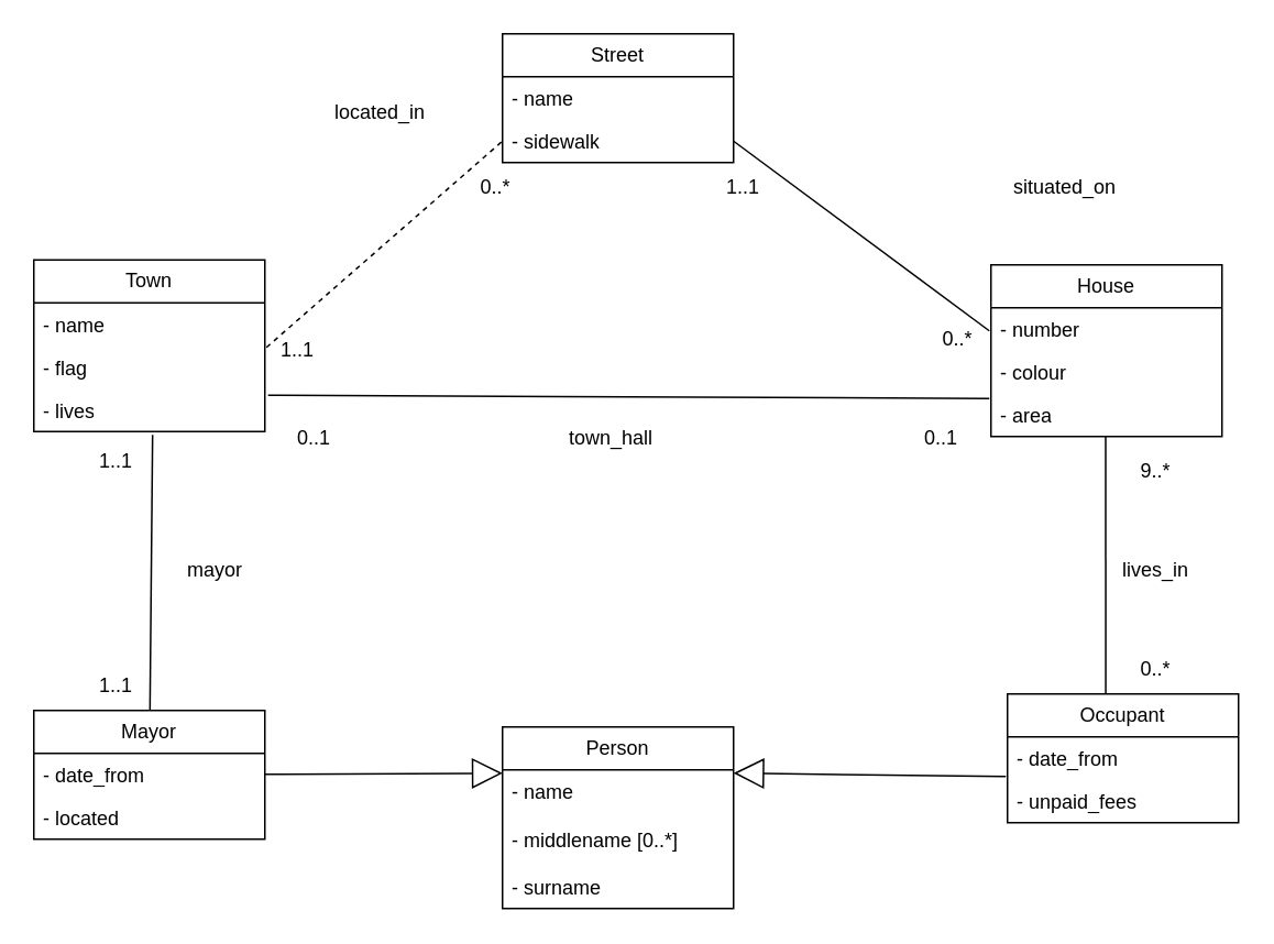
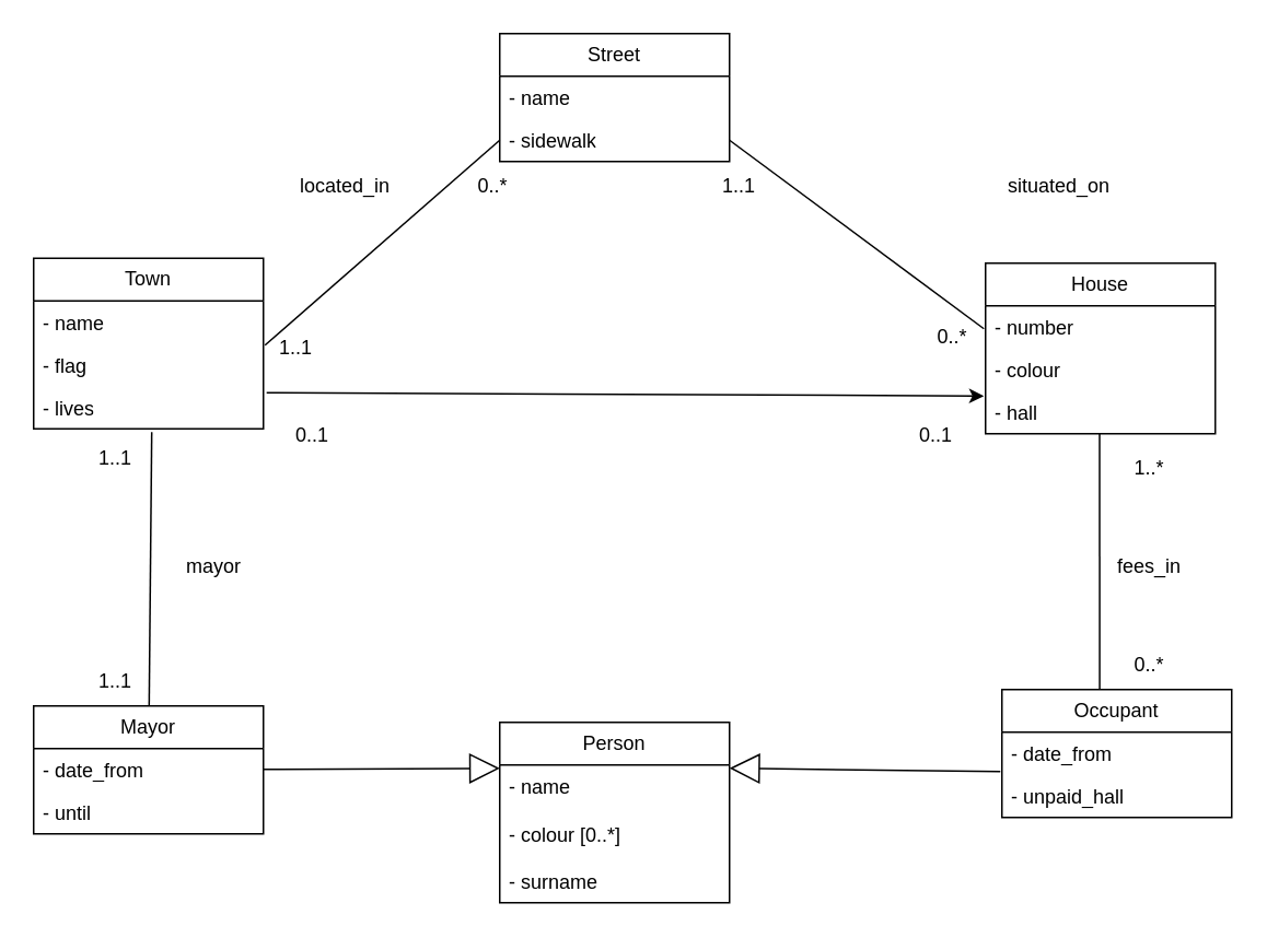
- <mxCell id="35" value="located_in" style="text;html=1;strokeColor=none;fillColor=none;align=center;verticalAlign=middle;whiteSpace=wrap;rounded=0;" parent="1" vertex="1"><mxGeometry x="200" y="53" width="60" height="30" as="geometry" /></mxCell>
+ <mxCell id="35" value="located_in" style="text;html=1;strokeColor=none;fillColor=none;align=center;verticalAlign=middle;whiteSpace=wrap;rounded=0;" parent="1" vertex="1"><mxGeometry x="180" y="98" width="60" height="30" as="geometry" /></mxCell>
- <mxCell id="22" value="" style="endArrow=none;html=1;rounded=0;entryX=0;entryY=0.5;entryDx=0;entryDy=0;exitX=1.007;exitY=0.038;exitDx=0;exitDy=0;exitPerimeter=0;dashed=1;" parent="1" source="11" target="4" edge="1"><mxGeometry width="50" height="50" relative="1" as="geometry"><mxPoint x="160" y="260" as="sourcePoint" /><mxPoint x="210" y="210" as="targetPoint" /></mxGeometry></mxCell>
+ <mxCell id="22" value="" style="endArrow=none;html=1;rounded=0;entryX=0;entryY=0.5;entryDx=0;entryDy=0;exitX=1.007;exitY=0.038;exitDx=0;exitDy=0;exitPerimeter=0;" parent="1" source="11" target="4" edge="1"><mxGeometry width="50" height="50" relative="1" as="geometry"><mxPoint x="160" y="260" as="sourcePoint" /><mxPoint x="210" y="210" as="targetPoint" /></mxGeometry></mxCell>
- <mxCell id="37" value="" style="endArrow=none;html=1;rounded=0;exitX=1.014;exitY=0.154;exitDx=0;exitDy=0;exitPerimeter=0;entryX=-0.007;entryY=1.115;entryDx=0;entryDy=0;entryPerimeter=0;" parent="1" source="12" target="7" edge="1"><mxGeometry width="50" height="50" relative="1" as="geometry"><mxPoint x="390" y="260" as="sourcePoint" /><mxPoint x="440" y="210" as="targetPoint" /></mxGeometry></mxCell>
+ <mxCell id="37" value="" style="endArrow=classic;html=1;rounded=0;exitX=1.014;exitY=0.154;exitDx=0;exitDy=0;exitPerimeter=0;entryX=-0.007;entryY=1.115;entryDx=0;entryDy=0;entryPerimeter=0;" parent="1" source="12" target="7" edge="1"><mxGeometry width="50" height="50" relative="1" as="geometry"><mxPoint x="390" y="260" as="sourcePoint" /><mxPoint x="440" y="210" as="targetPoint" /></mxGeometry></mxCell>
- <mxCell id="8" value="- area" style="text;strokeColor=none;fillColor=none;align=left;verticalAlign=top;spacingLeft=4;spacingRight=4;overflow=hidden;rotatable=0;points=[[0,0.5],[1,0.5]];portConstraint=eastwest;whiteSpace=wrap;html=1;" parent="5" vertex="1"><mxGeometry y="78" width="140" height="26" as="geometry" /></mxCell>
+ <mxCell id="8" value="- hall" style="text;strokeColor=none;fillColor=none;align=left;verticalAlign=top;spacingLeft=4;spacingRight=4;overflow=hidden;rotatable=0;points=[[0,0.5],[1,0.5]];portConstraint=eastwest;whiteSpace=wrap;html=1;" parent="5" vertex="1"><mxGeometry y="78" width="140" height="26" as="geometry" /></mxCell>
- <mxCell id="38" value="town_hall" style="text;html=1;strokeColor=none;fillColor=none;align=center;verticalAlign=middle;whiteSpace=wrap;rounded=0;" parent="1" vertex="1"><mxGeometry x="340" y="250" width="60" height="30" as="geometry" /></mxCell>
- <mxCell id="31" value="9..*" style="text;html=1;strokeColor=none;fillColor=none;align=center;verticalAlign=middle;whiteSpace=wrap;rounded=0;" parent="1" vertex="1"><mxGeometry x="670" y="270" width="60" height="30" as="geometry" /></mxCell>
+ <mxCell id="31" value="1..*" style="text;html=1;strokeColor=none;fillColor=none;align=center;verticalAlign=middle;whiteSpace=wrap;rounded=0;" parent="1" vertex="1"><mxGeometry x="670" y="270" width="60" height="30" as="geometry" /></mxCell>
- <mxCell id="33" value="lives_in" style="text;html=1;strokeColor=none;fillColor=none;align=center;verticalAlign=middle;whiteSpace=wrap;rounded=0;" parent="1" vertex="1"><mxGeometry x="670" y="330" width="60" height="30" as="geometry" /></mxCell>
+ <mxCell id="33" value="fees_in" style="text;html=1;strokeColor=none;fillColor=none;align=center;verticalAlign=middle;whiteSpace=wrap;rounded=0;" parent="1" vertex="1"><mxGeometry x="670" y="330" width="60" height="30" as="geometry" /></mxCell>
- <mxCell id="20" value="- unpaid_fees" style="text;strokeColor=none;fillColor=none;align=left;verticalAlign=top;spacingLeft=4;spacingRight=4;overflow=hidden;rotatable=0;points=[[0,0.5],[1,0.5]];portConstraint=eastwest;whiteSpace=wrap;html=1;" parent="18" vertex="1"><mxGeometry y="52" width="140" height="26" as="geometry" /></mxCell>
+ <mxCell id="20" value="- unpaid_hall" style="text;strokeColor=none;fillColor=none;align=left;verticalAlign=top;spacingLeft=4;spacingRight=4;overflow=hidden;rotatable=0;points=[[0,0.5],[1,0.5]];portConstraint=eastwest;whiteSpace=wrap;html=1;" parent="18" vertex="1"><mxGeometry y="52" width="140" height="26" as="geometry" /></mxCell>
- <mxCell id="17" value="- name&lt;br&gt;&lt;br&gt;- middlename [0..*]&lt;br&gt;&lt;br&gt;- surname" style="text;strokeColor=none;fillColor=none;align=left;verticalAlign=top;spacingLeft=4;spacingRight=4;overflow=hidden;rotatable=0;points=[[0,0.5],[1,0.5]];portConstraint=eastwest;whiteSpace=wrap;html=1;" parent="16" vertex="1"><mxGeometry y="26" width="140" height="84" as="geometry" /></mxCell>
+ <mxCell id="17" value="- name&lt;br&gt;&lt;br&gt;- colour [0..*]&lt;br&gt;&lt;br&gt;- surname" style="text;strokeColor=none;fillColor=none;align=left;verticalAlign=top;spacingLeft=4;spacingRight=4;overflow=hidden;rotatable=0;points=[[0,0.5],[1,0.5]];portConstraint=eastwest;whiteSpace=wrap;html=1;" parent="16" vertex="1"><mxGeometry y="26" width="140" height="84" as="geometry" /></mxCell>
- <mxCell id="15" value="- located" style="text;strokeColor=none;fillColor=none;align=left;verticalAlign=top;spacingLeft=4;spacingRight=4;overflow=hidden;rotatable=0;points=[[0,0.5],[1,0.5]];portConstraint=eastwest;whiteSpace=wrap;html=1;" parent="13" vertex="1"><mxGeometry y="52" width="140" height="26" as="geometry" /></mxCell>
+ <mxCell id="15" value="- until" style="text;strokeColor=none;fillColor=none;align=left;verticalAlign=top;spacingLeft=4;spacingRight=4;overflow=hidden;rotatable=0;points=[[0,0.5],[1,0.5]];portConstraint=eastwest;whiteSpace=wrap;html=1;" parent="13" vertex="1"><mxGeometry y="52" width="140" height="26" as="geometry" /></mxCell>
